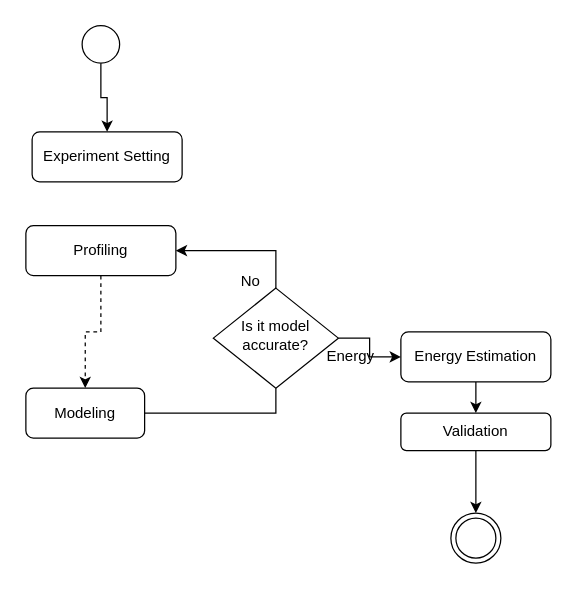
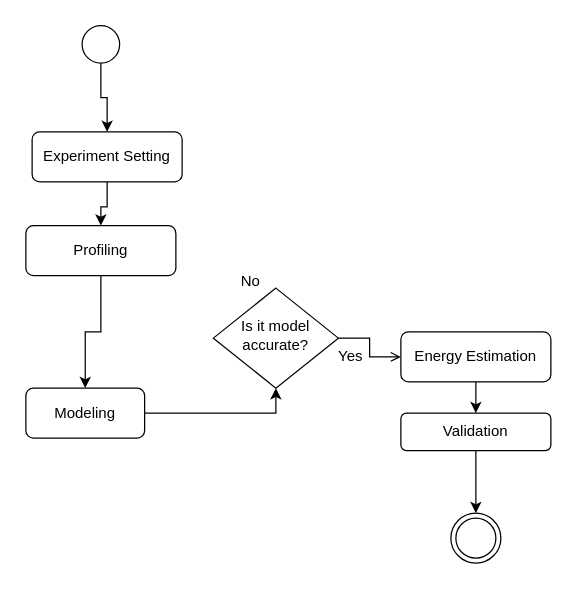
+ <mxCell id="2" style="edgeStyle=orthogonalEdgeStyle;rounded=0;orthogonalLoop=1;jettySize=auto;html=1;exitX=0.5;exitY=1;exitDx=0;exitDy=0;" edge="1" parent="1" source="3" target="5"><mxGeometry relative="1" as="geometry" /></mxCell>
- <mxCell id="10" style="edgeStyle=orthogonalEdgeStyle;rounded=0;orthogonalLoop=1;jettySize=auto;html=1;exitX=0.5;exitY=0;exitDx=0;exitDy=0;entryX=1;entryY=0.5;entryDx=0;entryDy=0;" edge="1" parent="1" source="12" target="5"><mxGeometry relative="1" as="geometry"><Array as="points"><mxPoint x="220" y="200" /></Array></mxGeometry></mxCell>
- <mxCell id="4" style="edgeStyle=orthogonalEdgeStyle;rounded=0;orthogonalLoop=1;jettySize=auto;html=1;exitX=0.5;exitY=1;exitDx=0;exitDy=0;entryX=0.5;entryY=0;entryDx=0;entryDy=0;dashed=1;" edge="1" parent="1" source="5" target="9"><mxGeometry relative="1" as="geometry" /></mxCell>
+ <mxCell id="4" style="edgeStyle=orthogonalEdgeStyle;rounded=0;orthogonalLoop=1;jettySize=auto;html=1;exitX=0.5;exitY=1;exitDx=0;exitDy=0;entryX=0.5;entryY=0;entryDx=0;entryDy=0;" edge="1" parent="1" source="5" target="9"><mxGeometry relative="1" as="geometry" /></mxCell>
- <mxCell id="14" value="Energy" style="text;html=1;strokeColor=none;fillColor=none;align=center;verticalAlign=middle;whiteSpace=wrap;rounded=0;" vertex="1" parent="1"><mxGeometry x="250" y="270" width="60" height="30" as="geometry" /></mxCell>
+ <mxCell id="14" value="Yes" style="text;html=1;strokeColor=none;fillColor=none;align=center;verticalAlign=middle;whiteSpace=wrap;rounded=0;" vertex="1" parent="1"><mxGeometry x="250" y="270" width="60" height="30" as="geometry" /></mxCell>
- <mxCell id="11" style="edgeStyle=orthogonalEdgeStyle;rounded=0;orthogonalLoop=1;jettySize=auto;html=1;exitX=1;exitY=0.5;exitDx=0;exitDy=0;" edge="1" parent="1" source="12" target="7"><mxGeometry relative="1" as="geometry" /></mxCell>
+ <mxCell id="11" style="edgeStyle=orthogonalEdgeStyle;rounded=0;orthogonalLoop=1;jettySize=auto;html=1;exitX=1;exitY=0.5;exitDx=0;exitDy=0;endArrow=open;" edge="1" parent="1" source="12" target="7"><mxGeometry relative="1" as="geometry" /></mxCell>
- <mxCell id="8" style="edgeStyle=orthogonalEdgeStyle;rounded=0;orthogonalLoop=1;jettySize=auto;html=1;exitX=1;exitY=0.5;exitDx=0;exitDy=0;entryX=0.5;entryY=1;entryDx=0;entryDy=0;endArrow=none;" edge="1" parent="1" source="9" target="12"><mxGeometry relative="1" as="geometry" /></mxCell>
+ <mxCell id="8" style="edgeStyle=orthogonalEdgeStyle;rounded=0;orthogonalLoop=1;jettySize=auto;html=1;exitX=1;exitY=0.5;exitDx=0;exitDy=0;entryX=0.5;entryY=1;entryDx=0;entryDy=0;" edge="1" parent="1" source="9" target="12"><mxGeometry relative="1" as="geometry" /></mxCell>
